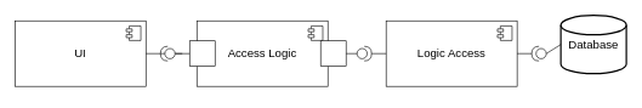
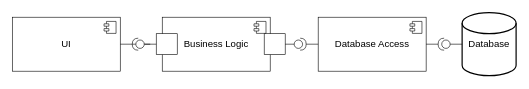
- <mxCell id="8" value="&lt;font style=&quot;font-size: 16px;&quot;&gt;Database&lt;/font&gt;" style="strokeWidth=2;html=1;shape=mxgraph.flowchart.database;whiteSpace=wrap;" vertex="1" parent="1"><mxGeometry x="770" y="20.5" width="90" height="80" as="geometry" /></mxCell>
+ <mxCell id="8" value="&lt;font style=&quot;font-size: 16px;&quot;&gt;Database&lt;/font&gt;" style="strokeWidth=2;html=1;shape=mxgraph.flowchart.database;whiteSpace=wrap;" vertex="1" parent="1"><mxGeometry x="770" y="20.5" width="90" height="105" as="geometry" /></mxCell>
- <mxCell id="2" value="&lt;font style=&quot;font-size: 16px;&quot;&gt;Access Logic&lt;/font&gt;" style="html=1;dropTarget=0;whiteSpace=wrap;" vertex="1" parent="1"><mxGeometry x="270" y="28" width="180" height="90" as="geometry" /></mxCell>
+ <mxCell id="2" value="&lt;font style=&quot;font-size: 16px;&quot;&gt;Business Logic&lt;/font&gt;" style="html=1;dropTarget=0;whiteSpace=wrap;" vertex="1" parent="1"><mxGeometry x="270" y="28" width="180" height="90" as="geometry" /></mxCell>
- <mxCell id="4" value="&lt;font style=&quot;font-size: 16px;&quot;&gt;Logic Access&lt;/font&gt;" style="html=1;dropTarget=0;whiteSpace=wrap;" vertex="1" parent="1"><mxGeometry x="530" y="28" width="180" height="90" as="geometry" /></mxCell>
+ <mxCell id="4" value="&lt;font style=&quot;font-size: 16px;&quot;&gt;Database Access&lt;/font&gt;" style="html=1;dropTarget=0;whiteSpace=wrap;" vertex="1" parent="1"><mxGeometry x="530" y="28" width="180" height="90" as="geometry" /></mxCell>
